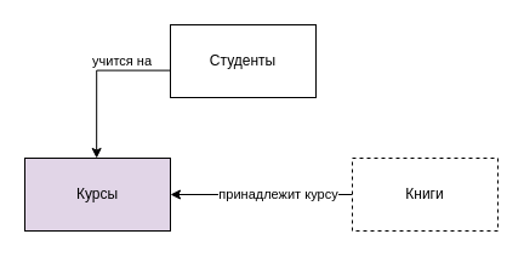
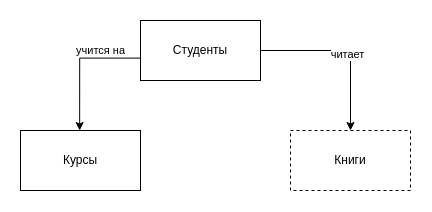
+ <mxCell id="4" style="edgeStyle=orthogonalEdgeStyle;rounded=0;orthogonalLoop=1;jettySize=auto;html=1;exitX=1;exitY=0.5;exitDx=0;exitDy=0;entryX=0.5;entryY=0;entryDx=0;entryDy=0;" edge="1" parent="1" source="6" target="9"><mxGeometry relative="1" as="geometry" /></mxCell>
+ <mxCell id="5" value="читает" style="edgeLabel;html=1;align=center;verticalAlign=middle;resizable=0;points=[];" vertex="1" connectable="0" parent="4"><mxGeometry x="0.015" y="-3" relative="1" as="geometry"><mxPoint as="offset" /></mxGeometry></mxCell>
- <mxCell id="10" value="Курсы" style="rounded=0;whiteSpace=wrap;html=1;fillColor=#e1d5e7;" vertex="1" parent="1"><mxGeometry x="20" y="130" width="120" height="60" as="geometry" /></mxCell>
+ <mxCell id="10" value="Курсы" style="rounded=0;whiteSpace=wrap;html=1;" vertex="1" parent="1"><mxGeometry x="20" y="130" width="120" height="60" as="geometry" /></mxCell>
- <mxCell id="7" style="edgeStyle=orthogonalEdgeStyle;rounded=0;orthogonalLoop=1;jettySize=auto;html=1;exitX=0;exitY=0.5;exitDx=0;exitDy=0;entryX=1;entryY=0.5;entryDx=0;entryDy=0;" edge="1" parent="1" source="9" target="10"><mxGeometry relative="1" as="geometry" /></mxCell>
- <mxCell id="8" value="принадлежит курсу" style="edgeLabel;html=1;align=center;verticalAlign=middle;resizable=0;points=[];" vertex="1" connectable="0" parent="7"><mxGeometry x="-0.178" y="-1" relative="1" as="geometry"><mxPoint as="offset" /></mxGeometry></mxCell>
